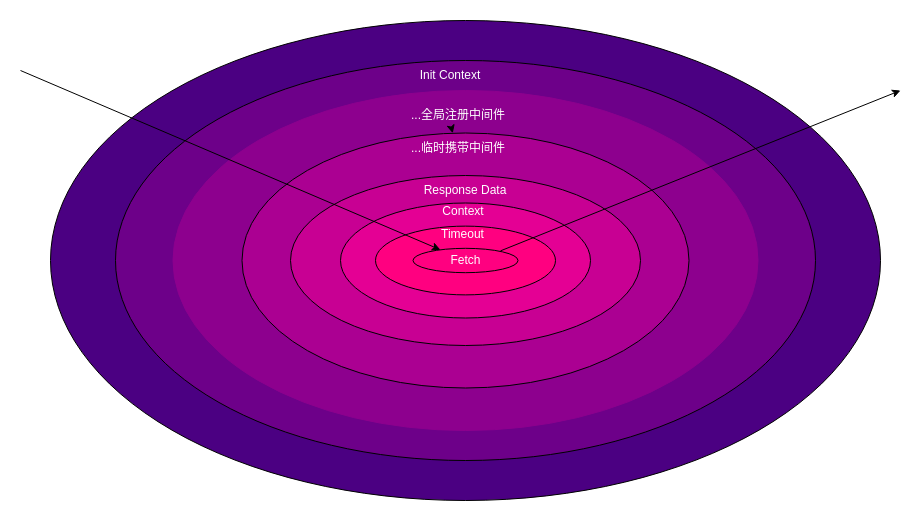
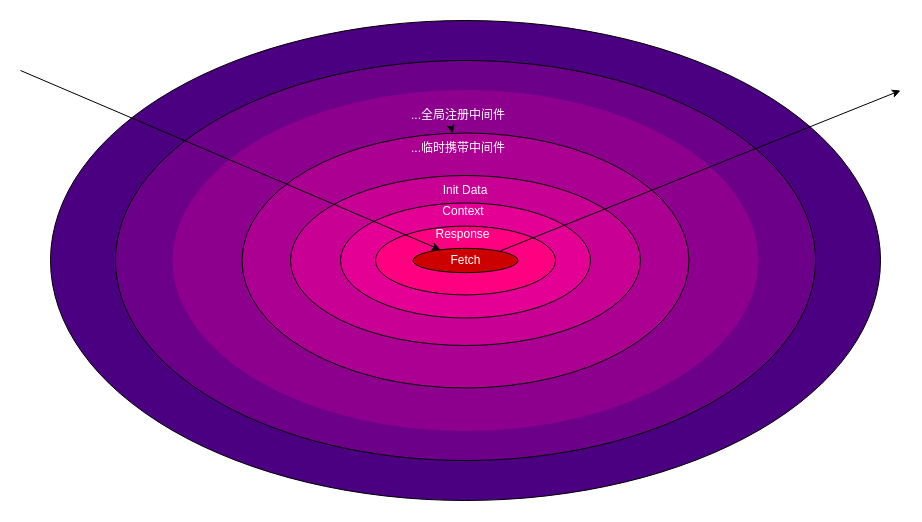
- <mxCell id="15" value="&lt;font color=&quot;#ffffff&quot;&gt;Init Context&lt;/font&gt;" style="text;html=1;strokeColor=none;fillColor=none;align=center;verticalAlign=middle;whiteSpace=wrap;rounded=0;shadow=1;" parent="1" vertex="1"><mxGeometry x="390" y="60" width="120" height="30" as="geometry" /></mxCell>
- <mxCell id="10" value="&lt;font color=&quot;#ffffff&quot;&gt;Response Data&lt;/font&gt;" style="text;html=1;strokeColor=none;fillColor=none;align=center;verticalAlign=middle;whiteSpace=wrap;rounded=0;" parent="1" vertex="1"><mxGeometry x="405" y="175" width="120" height="30" as="geometry" /></mxCell>
+ <mxCell id="10" value="&lt;font color=&quot;#ffffff&quot;&gt;Init Data&lt;/font&gt;" style="text;html=1;strokeColor=none;fillColor=none;align=center;verticalAlign=middle;whiteSpace=wrap;rounded=0;" parent="1" vertex="1"><mxGeometry x="405" y="175" width="120" height="30" as="geometry" /></mxCell>
- <mxCell id="12" value="&lt;font color=&quot;#ffffff&quot;&gt;Timeout&lt;/font&gt;" style="text;html=1;strokeColor=none;fillColor=none;align=center;verticalAlign=middle;whiteSpace=wrap;rounded=0;" parent="1" vertex="1"><mxGeometry x="405" y="225.63" width="115" height="17.5" as="geometry" /></mxCell>
+ <mxCell id="12" value="&lt;font color=&quot;#ffffff&quot;&gt;Response&lt;/font&gt;" style="text;html=1;strokeColor=none;fillColor=none;align=center;verticalAlign=middle;whiteSpace=wrap;rounded=0;" parent="1" vertex="1"><mxGeometry x="405" y="225.63" width="115" height="17.5" as="geometry" /></mxCell>
- <mxCell id="9" value="&lt;font color=&quot;#ffffff&quot;&gt;Fetch&lt;/font&gt;" style="ellipse;whiteSpace=wrap;html=1;fillColor=#ff0080;" parent="1" vertex="1"><mxGeometry x="412.5" y="247.82" width="105" height="24.37" as="geometry" /></mxCell>
+ <mxCell id="9" value="&lt;font color=&quot;#ffffff&quot;&gt;Fetch&lt;/font&gt;" style="ellipse;whiteSpace=wrap;html=1;fillColor=#CC0000;" parent="1" vertex="1"><mxGeometry x="412.5" y="247.82" width="105" height="24.37" as="geometry" /></mxCell>
